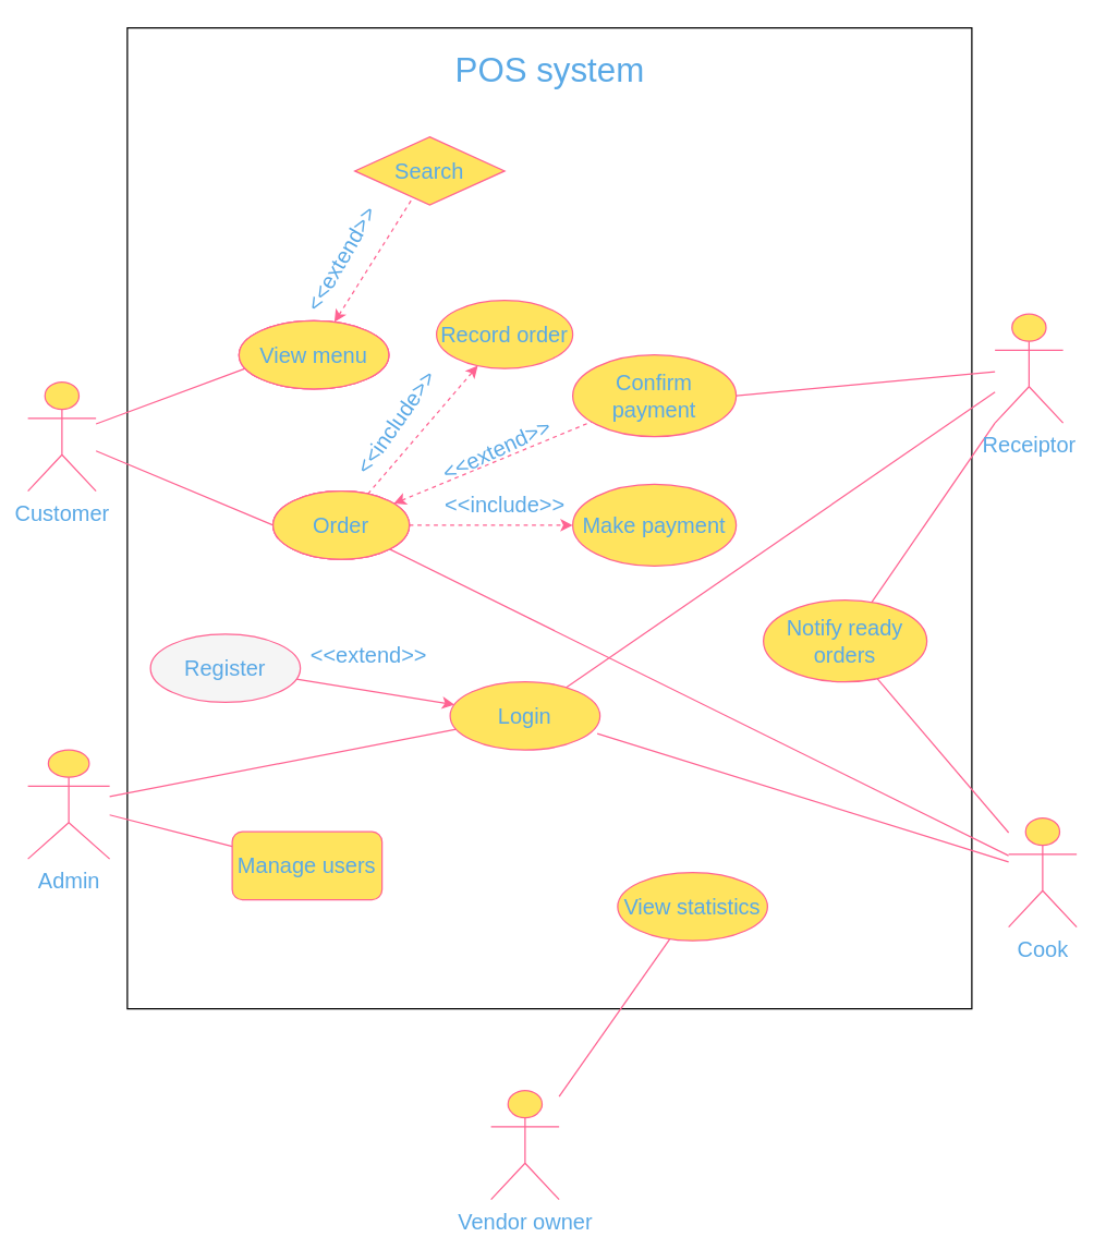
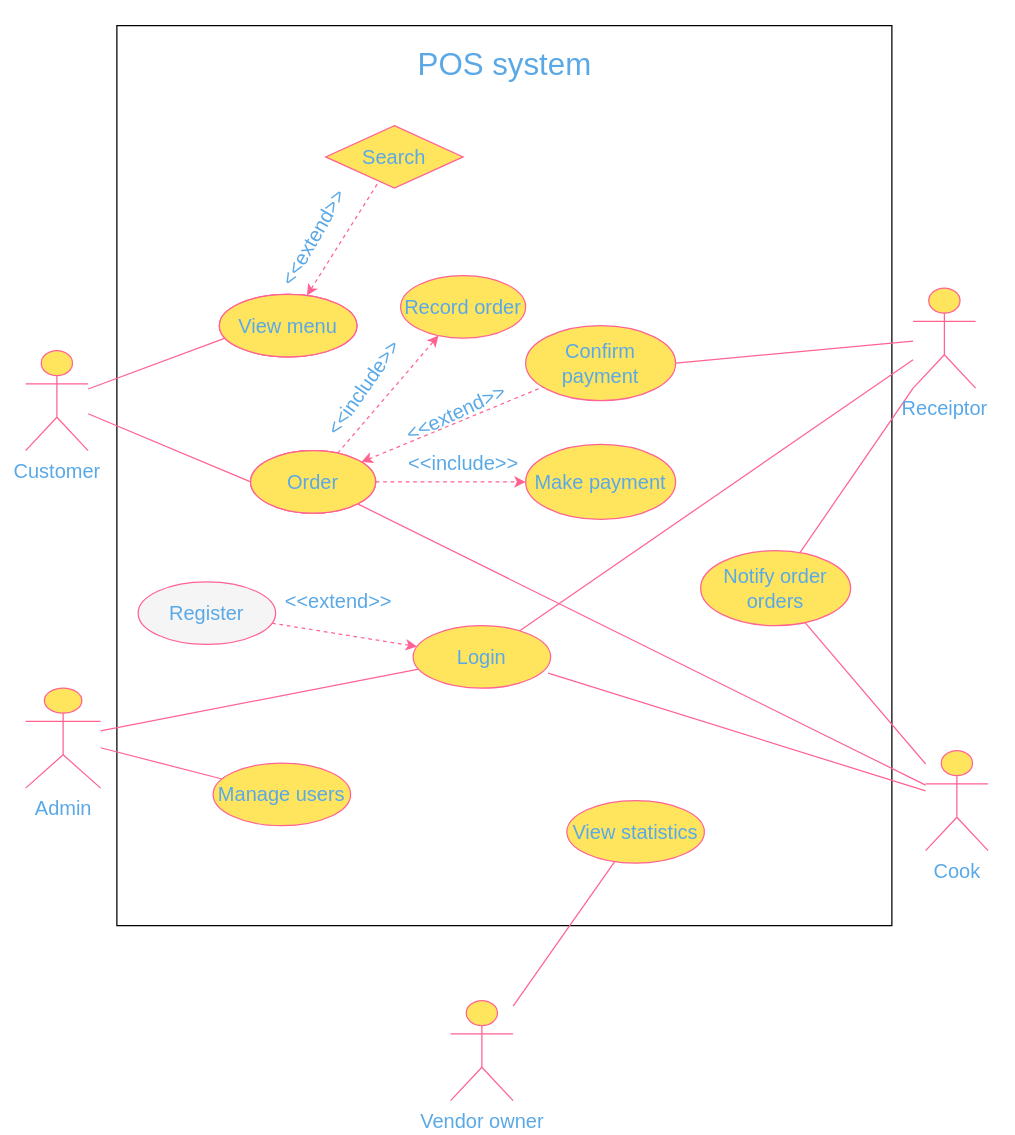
- <mxCell id="20" value="Notify ready orders" style="ellipse;whiteSpace=wrap;html=1;align=center;fontSize=16;fillColor=#FFE45E;strokeColor=#FF6392;fontColor=#5AA9E6;" vertex="1" parent="1"><mxGeometry x="560" y="440" width="120" height="60" as="geometry" /></mxCell>
+ <mxCell id="20" value="Notify order orders" style="ellipse;whiteSpace=wrap;html=1;align=center;fontSize=16;fillColor=#FFE45E;strokeColor=#FF6392;fontColor=#5AA9E6;" vertex="1" parent="1"><mxGeometry x="560" y="440" width="120" height="60" as="geometry" /></mxCell>
- <mxCell id="25" style="edgeStyle=none;rounded=0;orthogonalLoop=1;jettySize=auto;html=1;startArrow=none;startFill=0;endArrow=classic;endFill=1;dashed=0;strokeColor=#FF6392;fontColor=#5AA9E6;" edge="1" parent="1" source="38" target="24"><mxGeometry relative="1" as="geometry"><mxPoint x="216.215" y="494.114" as="sourcePoint" /></mxGeometry></mxCell>
+ <mxCell id="25" style="edgeStyle=none;rounded=0;orthogonalLoop=1;jettySize=auto;html=1;startArrow=none;startFill=0;endArrow=classic;endFill=1;dashed=1;strokeColor=#FF6392;fontColor=#5AA9E6;" edge="1" parent="1" source="38" target="24"><mxGeometry relative="1" as="geometry"><mxPoint x="216.215" y="494.114" as="sourcePoint" /></mxGeometry></mxCell>
- <mxCell id="37" value="Manage users" style="whiteSpace=wrap;html=1;align=center;fontSize=16;fillColor=#FFE45E;strokeColor=#FF6392;fontColor=#5AA9E6;rounded=1;" vertex="1" parent="1"><mxGeometry x="170" y="610" width="110" height="50" as="geometry" /></mxCell>
+ <mxCell id="37" value="Manage users" style="ellipse;whiteSpace=wrap;html=1;align=center;fontSize=16;fillColor=#FFE45E;strokeColor=#FF6392;fontColor=#5AA9E6;" vertex="1" parent="1"><mxGeometry x="170" y="610" width="110" height="50" as="geometry" /></mxCell>
